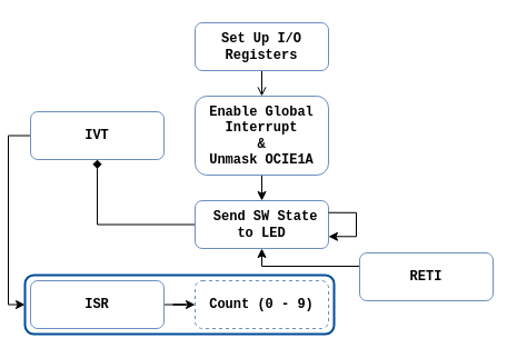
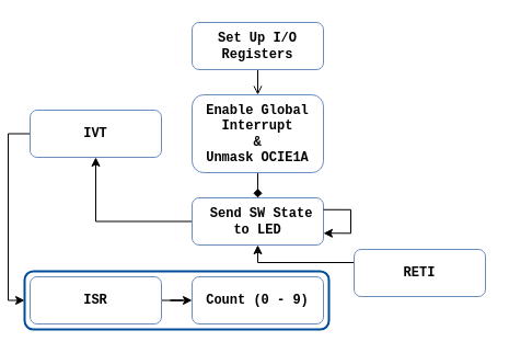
- <mxCell id="6" style="edgeStyle=orthogonalEdgeStyle;rounded=0;orthogonalLoop=1;jettySize=auto;html=1;endArrow=diamond;" parent="1" source="7" target="10" edge="1"><mxGeometry relative="1" as="geometry" /></mxCell>
+ <mxCell id="6" style="edgeStyle=orthogonalEdgeStyle;rounded=0;orthogonalLoop=1;jettySize=auto;html=1;" parent="1" source="7" target="10" edge="1"><mxGeometry relative="1" as="geometry" /></mxCell>
- <mxCell id="4" style="edgeStyle=orthogonalEdgeStyle;rounded=0;orthogonalLoop=1;jettySize=auto;html=1;exitX=0.5;exitY=1;exitDx=0;exitDy=0;" parent="1" source="5" target="7" edge="1"><mxGeometry relative="1" as="geometry" /></mxCell>
+ <mxCell id="4" style="edgeStyle=orthogonalEdgeStyle;rounded=0;orthogonalLoop=1;jettySize=auto;html=1;exitX=0.5;exitY=1;exitDx=0;exitDy=0;endArrow=diamond;" parent="1" source="5" target="7" edge="1"><mxGeometry relative="1" as="geometry" /></mxCell>
- <mxCell id="8" value="Count (0 - 9)" style="rounded=1;whiteSpace=wrap;html=1;fontFamily=Courier New;fontStyle=1;fillColor=default;strokeColor=#6c8ebf;gradientColor=none;dashed=1;" parent="1" vertex="1"><mxGeometry x="173" y="252" width="120" height="43" as="geometry" /></mxCell>
+ <mxCell id="8" value="Count (0 - 9)" style="rounded=1;whiteSpace=wrap;html=1;fontFamily=Courier New;fontStyle=1;fillColor=default;strokeColor=#6c8ebf;gradientColor=none;" parent="1" vertex="1"><mxGeometry x="173" y="252" width="120" height="43" as="geometry" /></mxCell>
